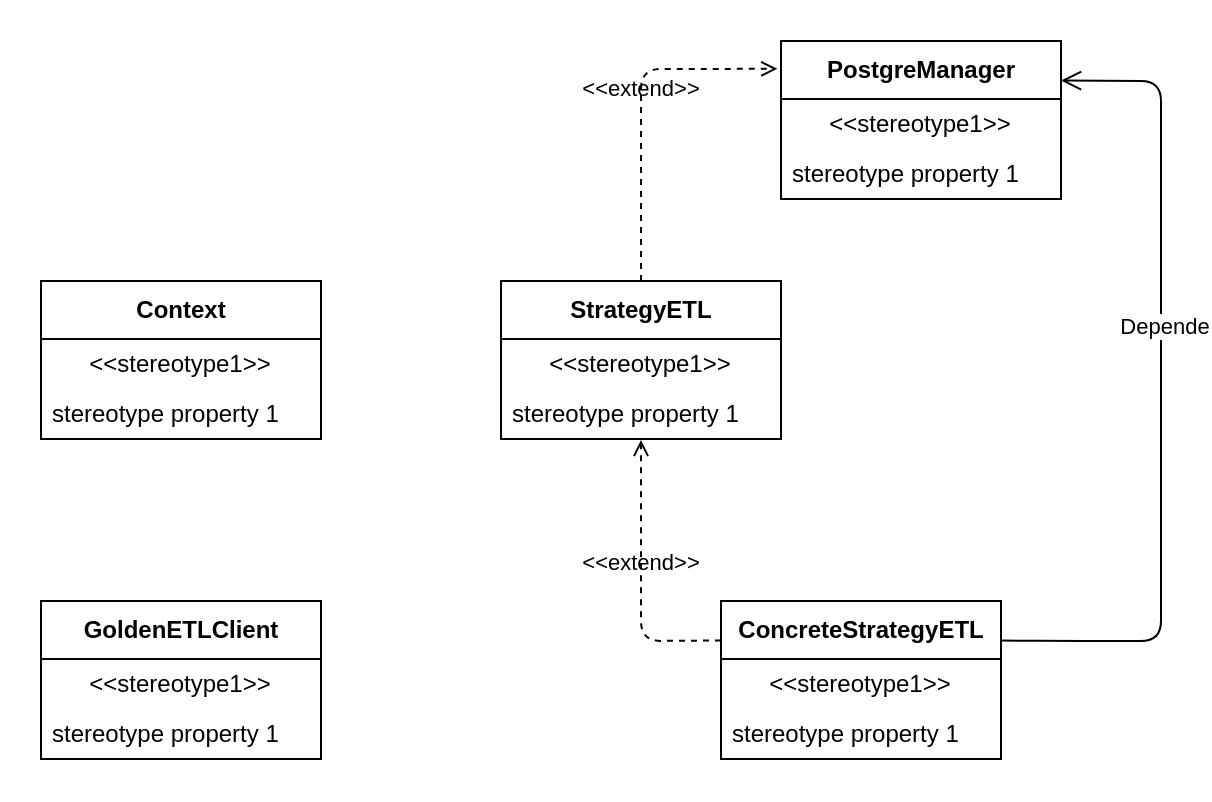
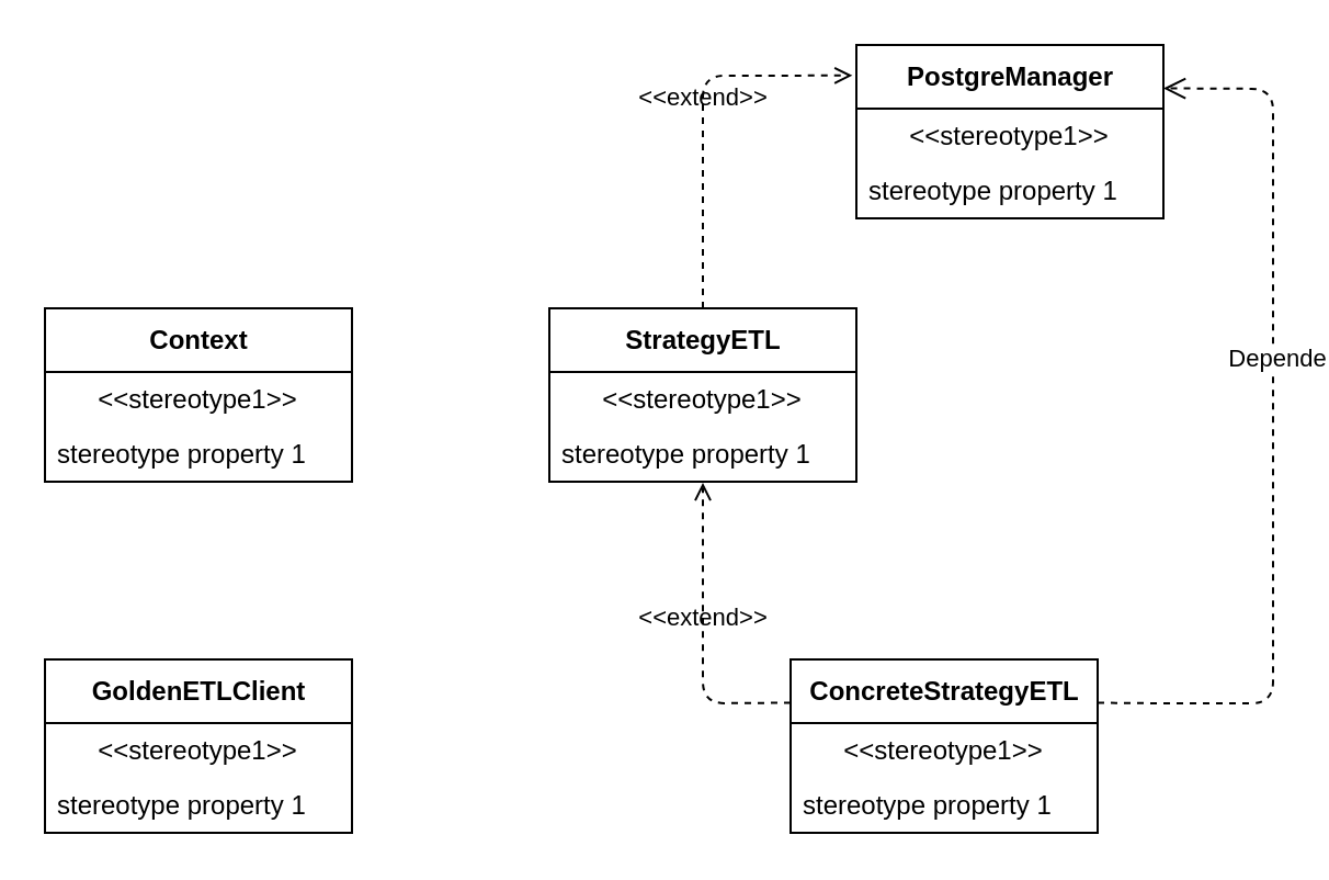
- <mxCell id="19" value="" style="endArrow=open;startArrow=none;endFill=0;startFill=0;endSize=8;html=1;verticalAlign=bottom;labelBackgroundColor=none;strokeWidth=1;exitX=1;exitY=0.25;exitDx=0;exitDy=0;entryX=1;entryY=0.25;entryDx=0;entryDy=0;" edge="1" parent="1" source="14" target="11"><mxGeometry width="160" relative="1" as="geometry"><mxPoint x="490" y="329.75" as="sourcePoint" /><mxPoint x="490" y="169.75" as="targetPoint" /><Array as="points"><mxPoint x="530" y="320" /><mxPoint x="580" y="320" /><mxPoint x="580" y="40" /></Array></mxGeometry></mxCell>
+ <mxCell id="19" value="" style="endArrow=open;startArrow=none;endFill=0;startFill=0;endSize=8;html=1;verticalAlign=bottom;labelBackgroundColor=none;strokeWidth=1;exitX=1;exitY=0.25;exitDx=0;exitDy=0;entryX=1;entryY=0.25;entryDx=0;entryDy=0;dashed=1;" edge="1" parent="1" source="14" target="11"><mxGeometry width="160" relative="1" as="geometry"><mxPoint x="490" y="329.75" as="sourcePoint" /><mxPoint x="490" y="169.75" as="targetPoint" /><Array as="points"><mxPoint x="530" y="320" /><mxPoint x="580" y="320" /><mxPoint x="580" y="40" /></Array></mxGeometry></mxCell>
